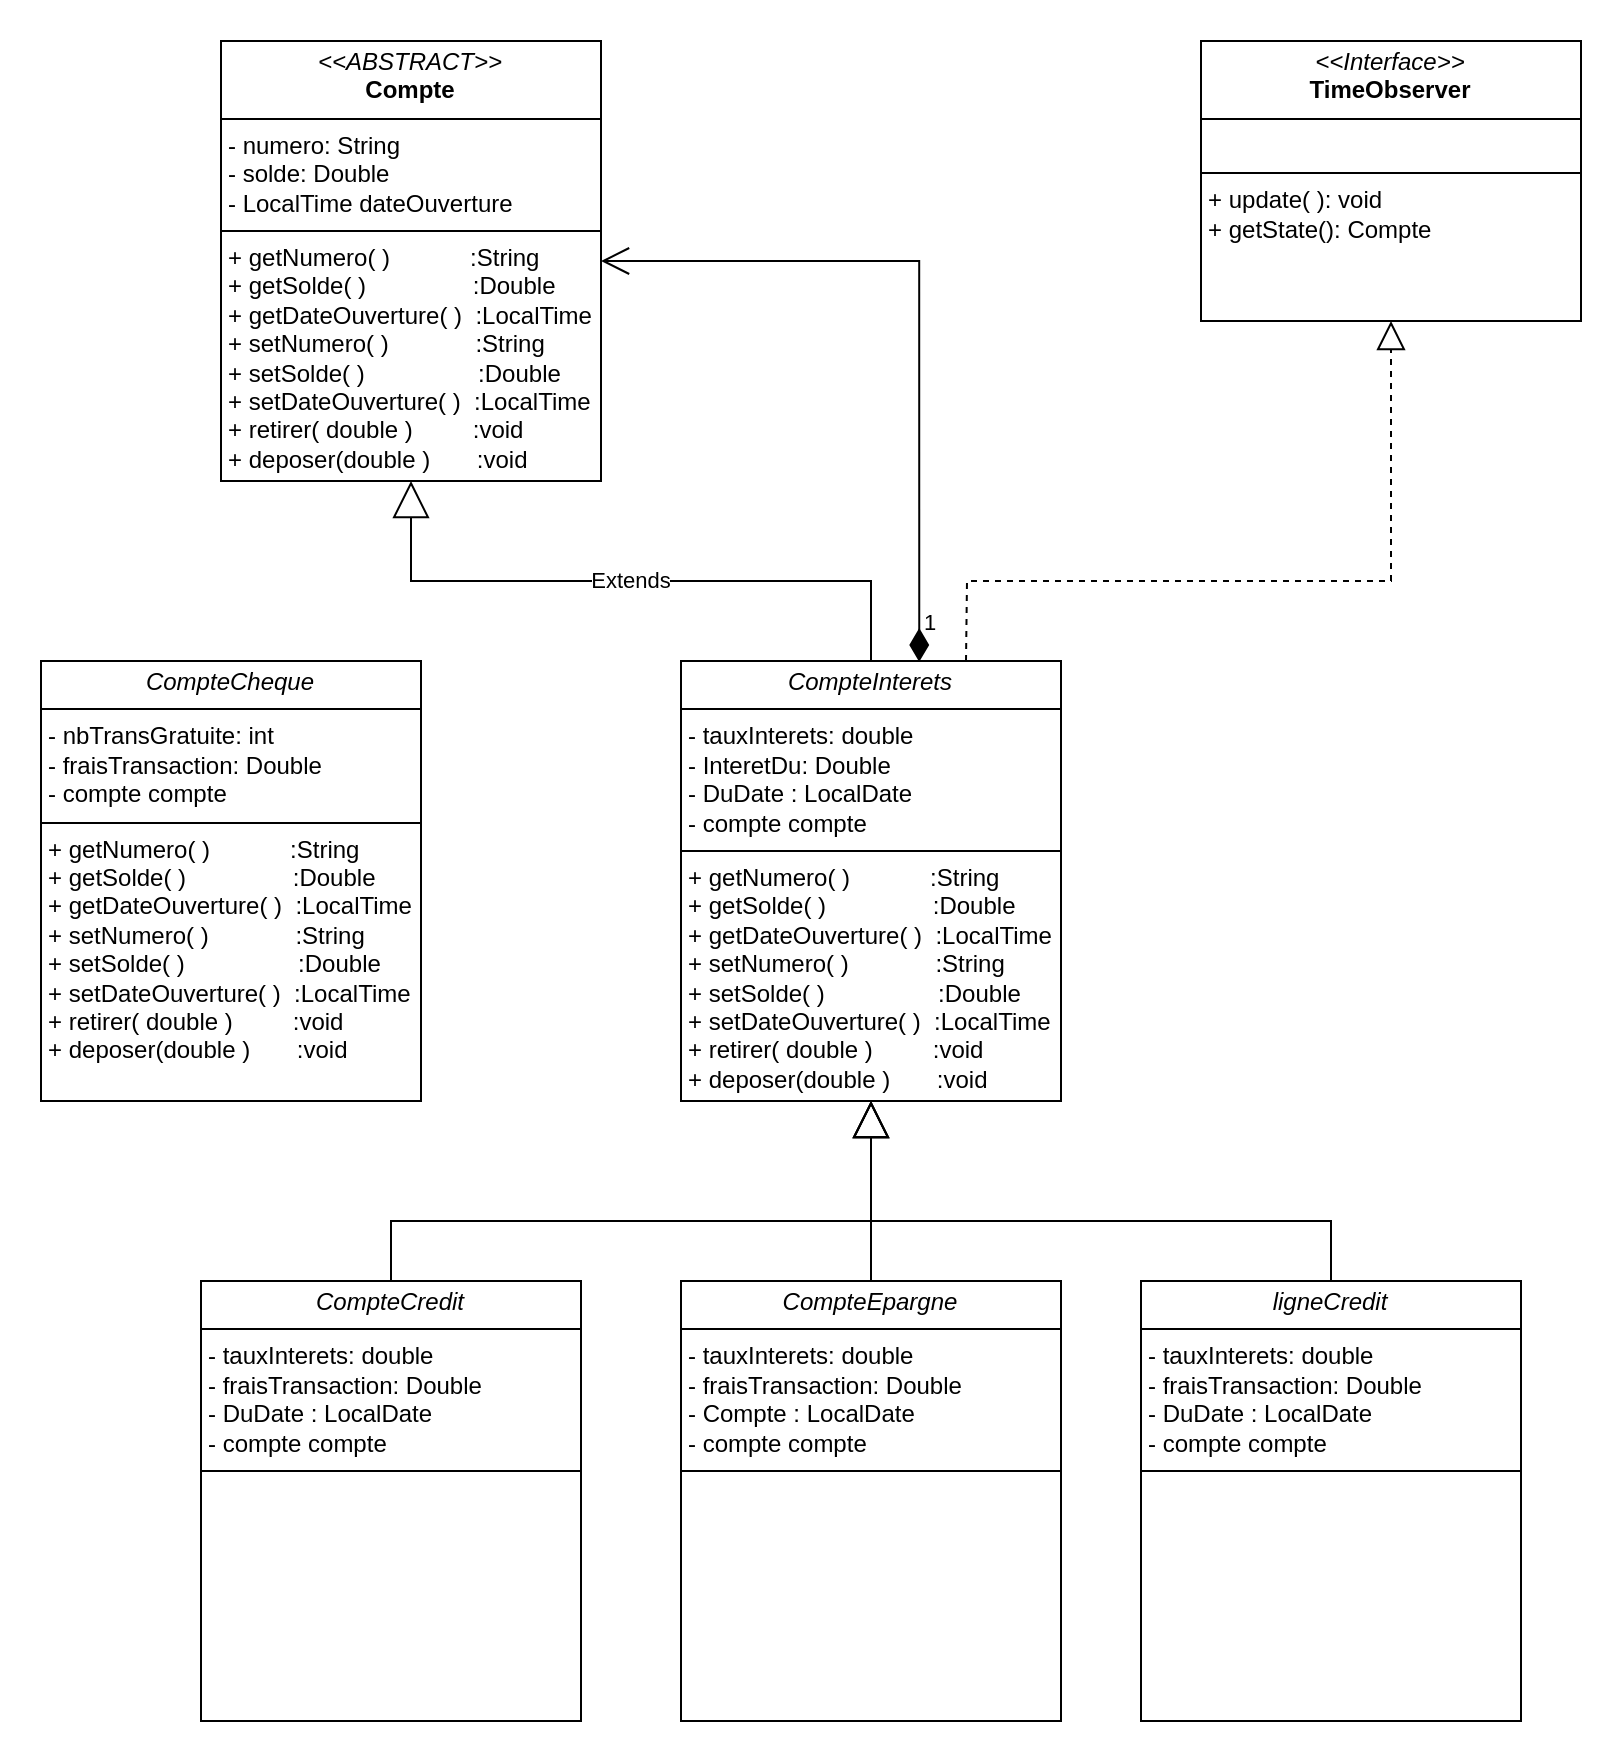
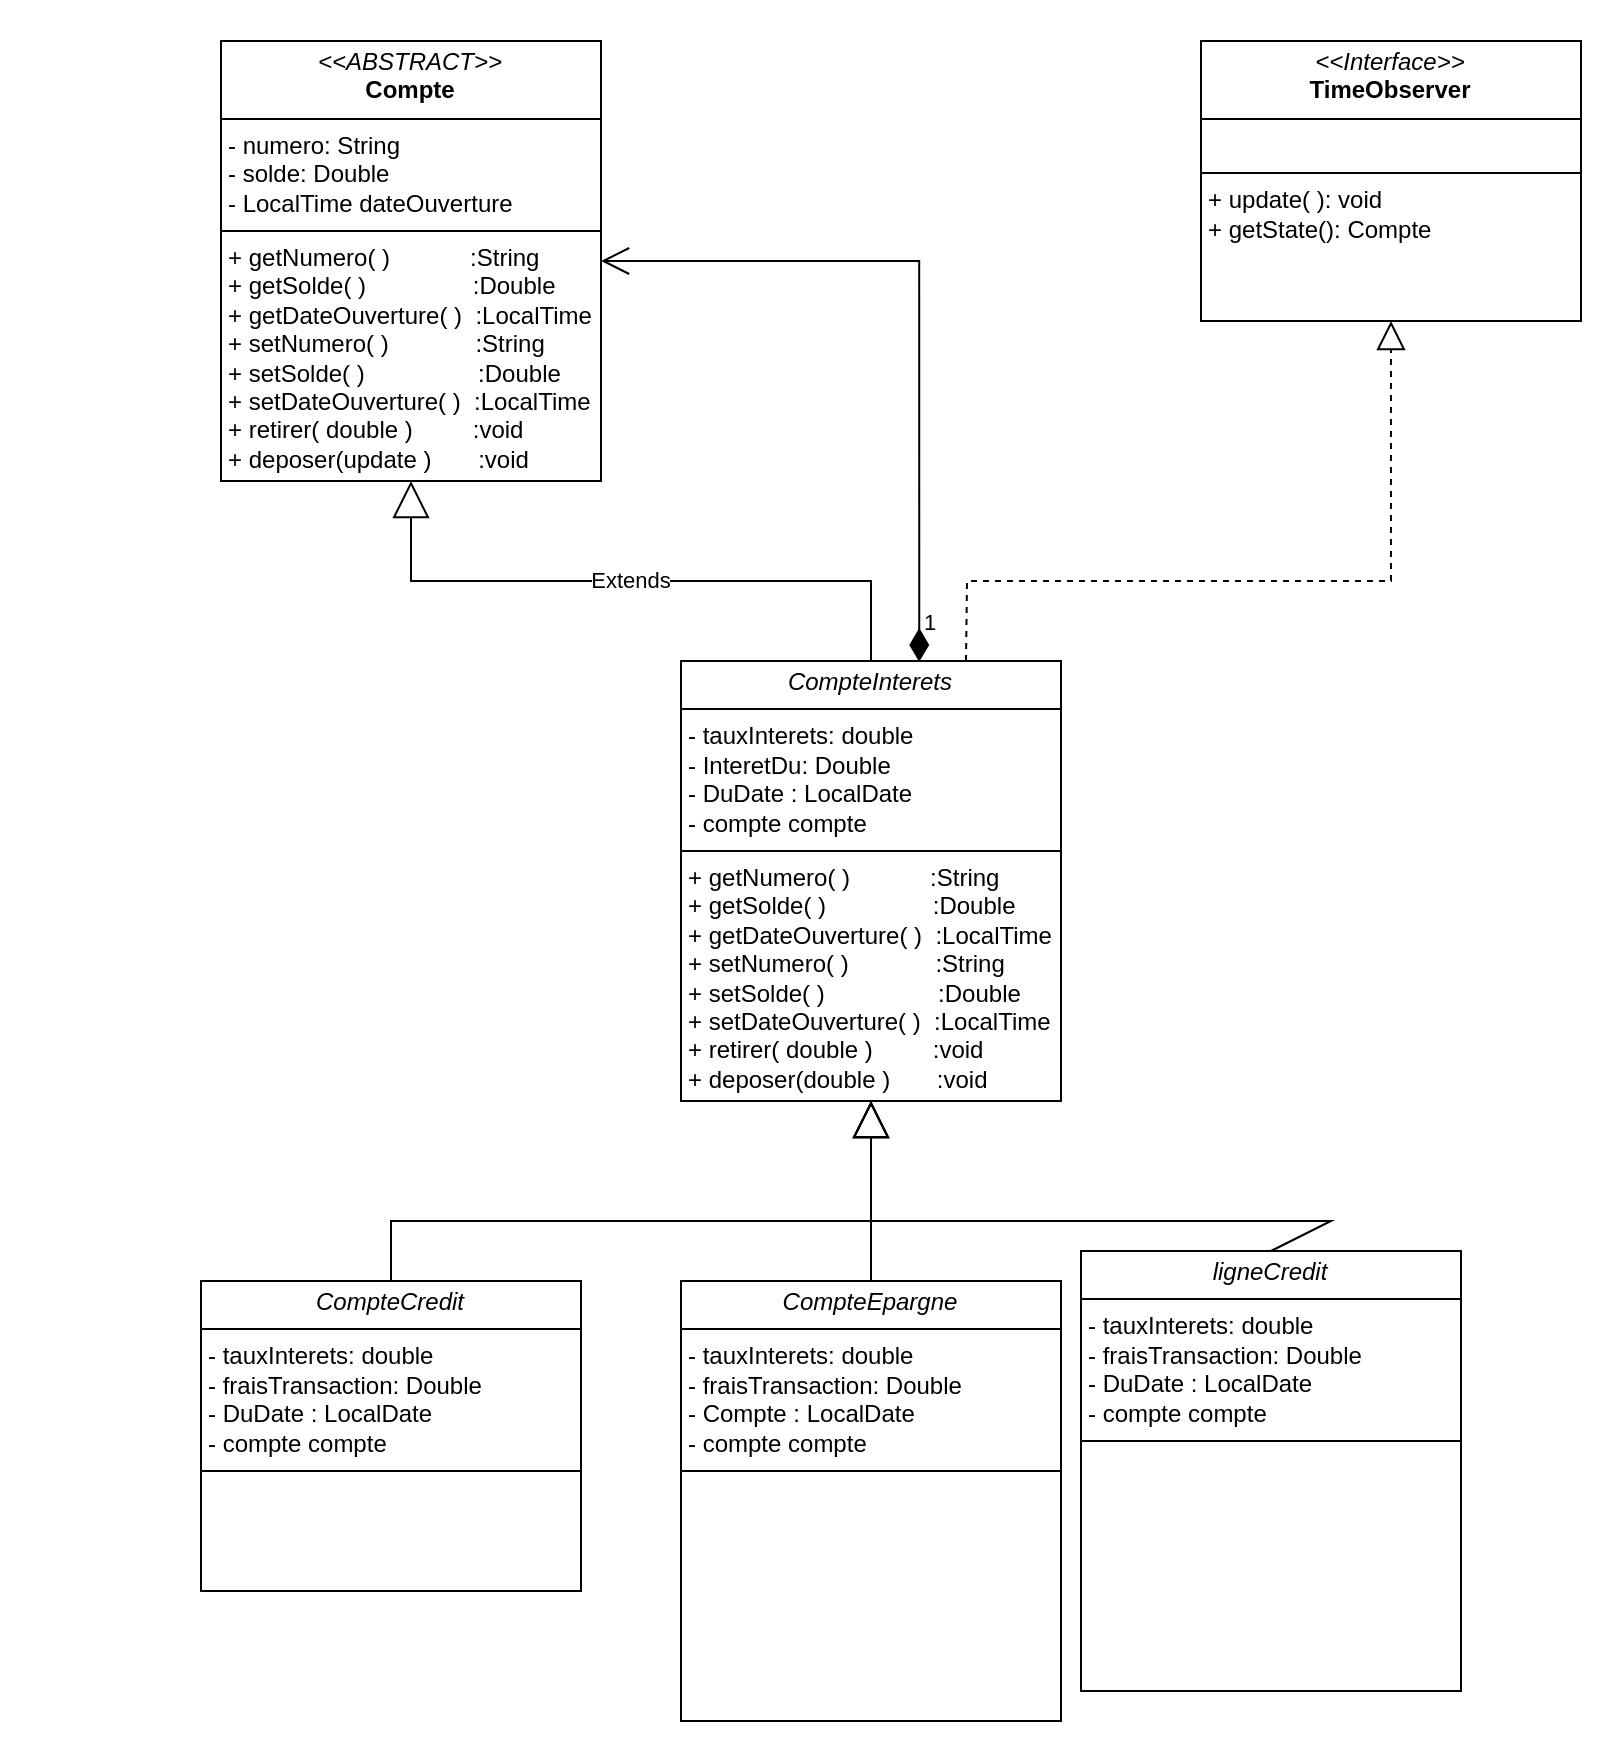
- <mxCell id="2" value="&lt;p style=&quot;margin:0px;margin-top:4px;text-align:center;&quot;&gt;&lt;i&gt;&amp;lt;&amp;lt;ABSTRACT&amp;gt;&amp;gt;&lt;/i&gt;&lt;br&gt;&lt;b&gt;Compte&lt;/b&gt;&lt;/p&gt;&lt;hr size=&quot;1&quot; style=&quot;border-style:solid;&quot;&gt;&lt;p style=&quot;margin:0px;margin-left:4px;&quot;&gt;- numero: String&lt;br&gt;- solde: Double&lt;/p&gt;&lt;p style=&quot;margin:0px;margin-left:4px;&quot;&gt;- LocalTime dateOuverture&lt;/p&gt;&lt;hr size=&quot;1&quot; style=&quot;border-style:solid;&quot;&gt;&lt;p style=&quot;margin:0px;margin-left:4px;&quot;&gt;+ getNumero( )&amp;nbsp; &amp;nbsp; &amp;nbsp; &amp;nbsp; &amp;nbsp; &amp;nbsp; :String&lt;br&gt;+ getSolde( )&amp;nbsp; &amp;nbsp; &amp;nbsp; &amp;nbsp; &amp;nbsp; &amp;nbsp; &amp;nbsp; &amp;nbsp; :Double&lt;/p&gt;&lt;p style=&quot;margin:0px;margin-left:4px;&quot;&gt;+ getDateOuverture( )&amp;nbsp; :LocalTime&lt;/p&gt;&lt;p style=&quot;margin: 0px 0px 0px 4px;&quot;&gt;+ setNumero( )&amp;nbsp; &amp;nbsp; &amp;nbsp; &amp;nbsp; &amp;nbsp; &amp;nbsp; &amp;nbsp;:String&lt;br&gt;+ setSolde( )&amp;nbsp; &amp;nbsp; &amp;nbsp; &amp;nbsp; &amp;nbsp; &amp;nbsp; &amp;nbsp; &amp;nbsp; &amp;nbsp;:Double&lt;/p&gt;&lt;p style=&quot;margin: 0px 0px 0px 4px;&quot;&gt;+ setDateOuverture( )&amp;nbsp; :LocalTime&lt;/p&gt;&lt;p style=&quot;margin: 0px 0px 0px 4px;&quot;&gt;+ retirer( double )&amp;nbsp; &amp;nbsp; &amp;nbsp; &amp;nbsp; &amp;nbsp;:void&lt;/p&gt;&lt;p style=&quot;margin: 0px 0px 0px 4px;&quot;&gt;+ deposer(double )&amp;nbsp; &amp;nbsp; &amp;nbsp; &amp;nbsp;:void&lt;/p&gt;&lt;p style=&quot;margin:0px;margin-left:4px;&quot;&gt;&lt;br&gt;&lt;/p&gt;&lt;p style=&quot;margin:0px;margin-left:4px;&quot;&gt;&lt;br&gt;&lt;/p&gt;" style="verticalAlign=top;align=left;overflow=fill;html=1;whiteSpace=wrap;" parent="1" vertex="1"><mxGeometry x="110" y="20" width="190" height="220" as="geometry" /></mxCell>
+ <mxCell id="2" value="&lt;p style=&quot;margin:0px;margin-top:4px;text-align:center;&quot;&gt;&lt;i&gt;&amp;lt;&amp;lt;ABSTRACT&amp;gt;&amp;gt;&lt;/i&gt;&lt;br&gt;&lt;b&gt;Compte&lt;/b&gt;&lt;/p&gt;&lt;hr size=&quot;1&quot; style=&quot;border-style:solid;&quot;&gt;&lt;p style=&quot;margin:0px;margin-left:4px;&quot;&gt;- numero: String&lt;br&gt;- solde: Double&lt;/p&gt;&lt;p style=&quot;margin:0px;margin-left:4px;&quot;&gt;- LocalTime dateOuverture&lt;/p&gt;&lt;hr size=&quot;1&quot; style=&quot;border-style:solid;&quot;&gt;&lt;p style=&quot;margin:0px;margin-left:4px;&quot;&gt;+ getNumero( )&amp;nbsp; &amp;nbsp; &amp;nbsp; &amp;nbsp; &amp;nbsp; &amp;nbsp; :String&lt;br&gt;+ getSolde( )&amp;nbsp; &amp;nbsp; &amp;nbsp; &amp;nbsp; &amp;nbsp; &amp;nbsp; &amp;nbsp; &amp;nbsp; :Double&lt;/p&gt;&lt;p style=&quot;margin:0px;margin-left:4px;&quot;&gt;+ getDateOuverture( )&amp;nbsp; :LocalTime&lt;/p&gt;&lt;p style=&quot;margin: 0px 0px 0px 4px;&quot;&gt;+ setNumero( )&amp;nbsp; &amp;nbsp; &amp;nbsp; &amp;nbsp; &amp;nbsp; &amp;nbsp; &amp;nbsp;:String&lt;br&gt;+ setSolde( )&amp;nbsp; &amp;nbsp; &amp;nbsp; &amp;nbsp; &amp;nbsp; &amp;nbsp; &amp;nbsp; &amp;nbsp; &amp;nbsp;:Double&lt;/p&gt;&lt;p style=&quot;margin: 0px 0px 0px 4px;&quot;&gt;+ setDateOuverture( )&amp;nbsp; :LocalTime&lt;/p&gt;&lt;p style=&quot;margin: 0px 0px 0px 4px;&quot;&gt;+ retirer( double )&amp;nbsp; &amp;nbsp; &amp;nbsp; &amp;nbsp; &amp;nbsp;:void&lt;/p&gt;&lt;p style=&quot;margin: 0px 0px 0px 4px;&quot;&gt;+ deposer(update )&amp;nbsp; &amp;nbsp; &amp;nbsp; &amp;nbsp;:void&lt;/p&gt;&lt;p style=&quot;margin:0px;margin-left:4px;&quot;&gt;&lt;br&gt;&lt;/p&gt;&lt;p style=&quot;margin:0px;margin-left:4px;&quot;&gt;&lt;br&gt;&lt;/p&gt;" style="verticalAlign=top;align=left;overflow=fill;html=1;whiteSpace=wrap;" parent="1" vertex="1"><mxGeometry x="110" y="20" width="190" height="220" as="geometry" /></mxCell>
- <mxCell id="3" value="&lt;p style=&quot;margin:0px;margin-top:4px;text-align:center;&quot;&gt;&lt;i&gt;CompteCheque&lt;/i&gt;&lt;/p&gt;&lt;hr size=&quot;1&quot; style=&quot;border-style:solid;&quot;&gt;&lt;p style=&quot;margin:0px;margin-left:4px;&quot;&gt;- nbTransGratuite: int&lt;br&gt;- fraisTransaction: Double&lt;/p&gt;&lt;p style=&quot;margin:0px;margin-left:4px;&quot;&gt;- compte compte&lt;/p&gt;&lt;hr size=&quot;1&quot; style=&quot;border-style:solid;&quot;&gt;&lt;p style=&quot;margin:0px;margin-left:4px;&quot;&gt;+ getNumero( )&amp;nbsp; &amp;nbsp; &amp;nbsp; &amp;nbsp; &amp;nbsp; &amp;nbsp; :String&lt;br&gt;+ getSolde( )&amp;nbsp; &amp;nbsp; &amp;nbsp; &amp;nbsp; &amp;nbsp; &amp;nbsp; &amp;nbsp; &amp;nbsp; :Double&lt;/p&gt;&lt;p style=&quot;margin:0px;margin-left:4px;&quot;&gt;+ getDateOuverture( )&amp;nbsp; :LocalTime&lt;/p&gt;&lt;p style=&quot;margin: 0px 0px 0px 4px;&quot;&gt;+ setNumero( )&amp;nbsp; &amp;nbsp; &amp;nbsp; &amp;nbsp; &amp;nbsp; &amp;nbsp; &amp;nbsp;:String&lt;br&gt;+ setSolde( )&amp;nbsp; &amp;nbsp; &amp;nbsp; &amp;nbsp; &amp;nbsp; &amp;nbsp; &amp;nbsp; &amp;nbsp; &amp;nbsp;:Double&lt;/p&gt;&lt;p style=&quot;margin: 0px 0px 0px 4px;&quot;&gt;+ setDateOuverture( )&amp;nbsp; :LocalTime&lt;/p&gt;&lt;p style=&quot;margin: 0px 0px 0px 4px;&quot;&gt;+ retirer( double )&amp;nbsp; &amp;nbsp; &amp;nbsp; &amp;nbsp; &amp;nbsp;:void&lt;/p&gt;&lt;p style=&quot;margin: 0px 0px 0px 4px;&quot;&gt;+ deposer(double )&amp;nbsp; &amp;nbsp; &amp;nbsp; &amp;nbsp;:void&lt;/p&gt;&lt;p style=&quot;margin:0px;margin-left:4px;&quot;&gt;&lt;br&gt;&lt;/p&gt;&lt;p style=&quot;margin:0px;margin-left:4px;&quot;&gt;&lt;br&gt;&lt;/p&gt;" style="verticalAlign=top;align=left;overflow=fill;html=1;whiteSpace=wrap;" parent="1" vertex="1"><mxGeometry x="20" y="330" width="190" height="220" as="geometry" /></mxCell>
- <mxCell id="9" value="&lt;p style=&quot;margin:0px;margin-top:4px;text-align:center;&quot;&gt;&lt;i&gt;CompteCredit&lt;/i&gt;&lt;/p&gt;&lt;hr size=&quot;1&quot; style=&quot;border-style:solid;&quot;&gt;&lt;p style=&quot;margin:0px;margin-left:4px;&quot;&gt;- tauxInterets: double&lt;br&gt;- fraisTransaction: Double&lt;/p&gt;&lt;p style=&quot;margin:0px;margin-left:4px;&quot;&gt;- DuDate : LocalDate&lt;/p&gt;&lt;p style=&quot;margin:0px;margin-left:4px;&quot;&gt;- compte compte&lt;/p&gt;&lt;hr size=&quot;1&quot; style=&quot;border-style:solid;&quot;&gt;&lt;p style=&quot;margin:0px;margin-left:4px;&quot;&gt;&lt;br&gt;&lt;/p&gt;&lt;p style=&quot;margin:0px;margin-left:4px;&quot;&gt;&lt;br&gt;&lt;/p&gt;&lt;p style=&quot;margin:0px;margin-left:4px;&quot;&gt;&lt;br&gt;&lt;/p&gt;" style="verticalAlign=top;align=left;overflow=fill;html=1;whiteSpace=wrap;" vertex="1" parent="1"><mxGeometry x="100" y="640" width="190" height="220" as="geometry" /></mxCell>
+ <mxCell id="9" value="&lt;p style=&quot;margin:0px;margin-top:4px;text-align:center;&quot;&gt;&lt;i&gt;CompteCredit&lt;/i&gt;&lt;/p&gt;&lt;hr size=&quot;1&quot; style=&quot;border-style:solid;&quot;&gt;&lt;p style=&quot;margin:0px;margin-left:4px;&quot;&gt;- tauxInterets: double&lt;br&gt;- fraisTransaction: Double&lt;/p&gt;&lt;p style=&quot;margin:0px;margin-left:4px;&quot;&gt;- DuDate : LocalDate&lt;/p&gt;&lt;p style=&quot;margin:0px;margin-left:4px;&quot;&gt;- compte compte&lt;/p&gt;&lt;hr size=&quot;1&quot; style=&quot;border-style:solid;&quot;&gt;&lt;p style=&quot;margin:0px;margin-left:4px;&quot;&gt;&lt;br&gt;&lt;/p&gt;&lt;p style=&quot;margin:0px;margin-left:4px;&quot;&gt;&lt;br&gt;&lt;/p&gt;&lt;p style=&quot;margin:0px;margin-left:4px;&quot;&gt;&lt;br&gt;&lt;/p&gt;" style="verticalAlign=top;align=left;overflow=fill;html=1;whiteSpace=wrap;" vertex="1" parent="1"><mxGeometry x="100" y="640" width="190" height="155" as="geometry" /></mxCell>
- <mxCell id="7" value="&lt;p style=&quot;margin:0px;margin-top:4px;text-align:center;&quot;&gt;&lt;i&gt;ligneCredit&lt;/i&gt;&lt;/p&gt;&lt;hr size=&quot;1&quot; style=&quot;border-style:solid;&quot;&gt;&lt;p style=&quot;margin:0px;margin-left:4px;&quot;&gt;- tauxInterets: double&lt;br&gt;- fraisTransaction: Double&lt;/p&gt;&lt;p style=&quot;margin:0px;margin-left:4px;&quot;&gt;- DuDate : LocalDate&lt;/p&gt;&lt;p style=&quot;margin:0px;margin-left:4px;&quot;&gt;- compte compte&lt;/p&gt;&lt;hr size=&quot;1&quot; style=&quot;border-style:solid;&quot;&gt;&lt;p style=&quot;margin:0px;margin-left:4px;&quot;&gt;&lt;br&gt;&lt;/p&gt;&lt;p style=&quot;margin:0px;margin-left:4px;&quot;&gt;&lt;br&gt;&lt;/p&gt;&lt;p style=&quot;margin:0px;margin-left:4px;&quot;&gt;&lt;br&gt;&lt;/p&gt;" style="verticalAlign=top;align=left;overflow=fill;html=1;whiteSpace=wrap;" vertex="1" parent="1"><mxGeometry x="570" y="640" width="190" height="220" as="geometry" /></mxCell>
+ <mxCell id="7" value="&lt;p style=&quot;margin:0px;margin-top:4px;text-align:center;&quot;&gt;&lt;i&gt;ligneCredit&lt;/i&gt;&lt;/p&gt;&lt;hr size=&quot;1&quot; style=&quot;border-style:solid;&quot;&gt;&lt;p style=&quot;margin:0px;margin-left:4px;&quot;&gt;- tauxInterets: double&lt;br&gt;- fraisTransaction: Double&lt;/p&gt;&lt;p style=&quot;margin:0px;margin-left:4px;&quot;&gt;- DuDate : LocalDate&lt;/p&gt;&lt;p style=&quot;margin:0px;margin-left:4px;&quot;&gt;- compte compte&lt;/p&gt;&lt;hr size=&quot;1&quot; style=&quot;border-style:solid;&quot;&gt;&lt;p style=&quot;margin:0px;margin-left:4px;&quot;&gt;&lt;br&gt;&lt;/p&gt;&lt;p style=&quot;margin:0px;margin-left:4px;&quot;&gt;&lt;br&gt;&lt;/p&gt;&lt;p style=&quot;margin:0px;margin-left:4px;&quot;&gt;&lt;br&gt;&lt;/p&gt;" style="verticalAlign=top;align=left;overflow=fill;html=1;whiteSpace=wrap;" vertex="1" parent="1"><mxGeometry x="540" y="625" width="190" height="220" as="geometry" /></mxCell>
